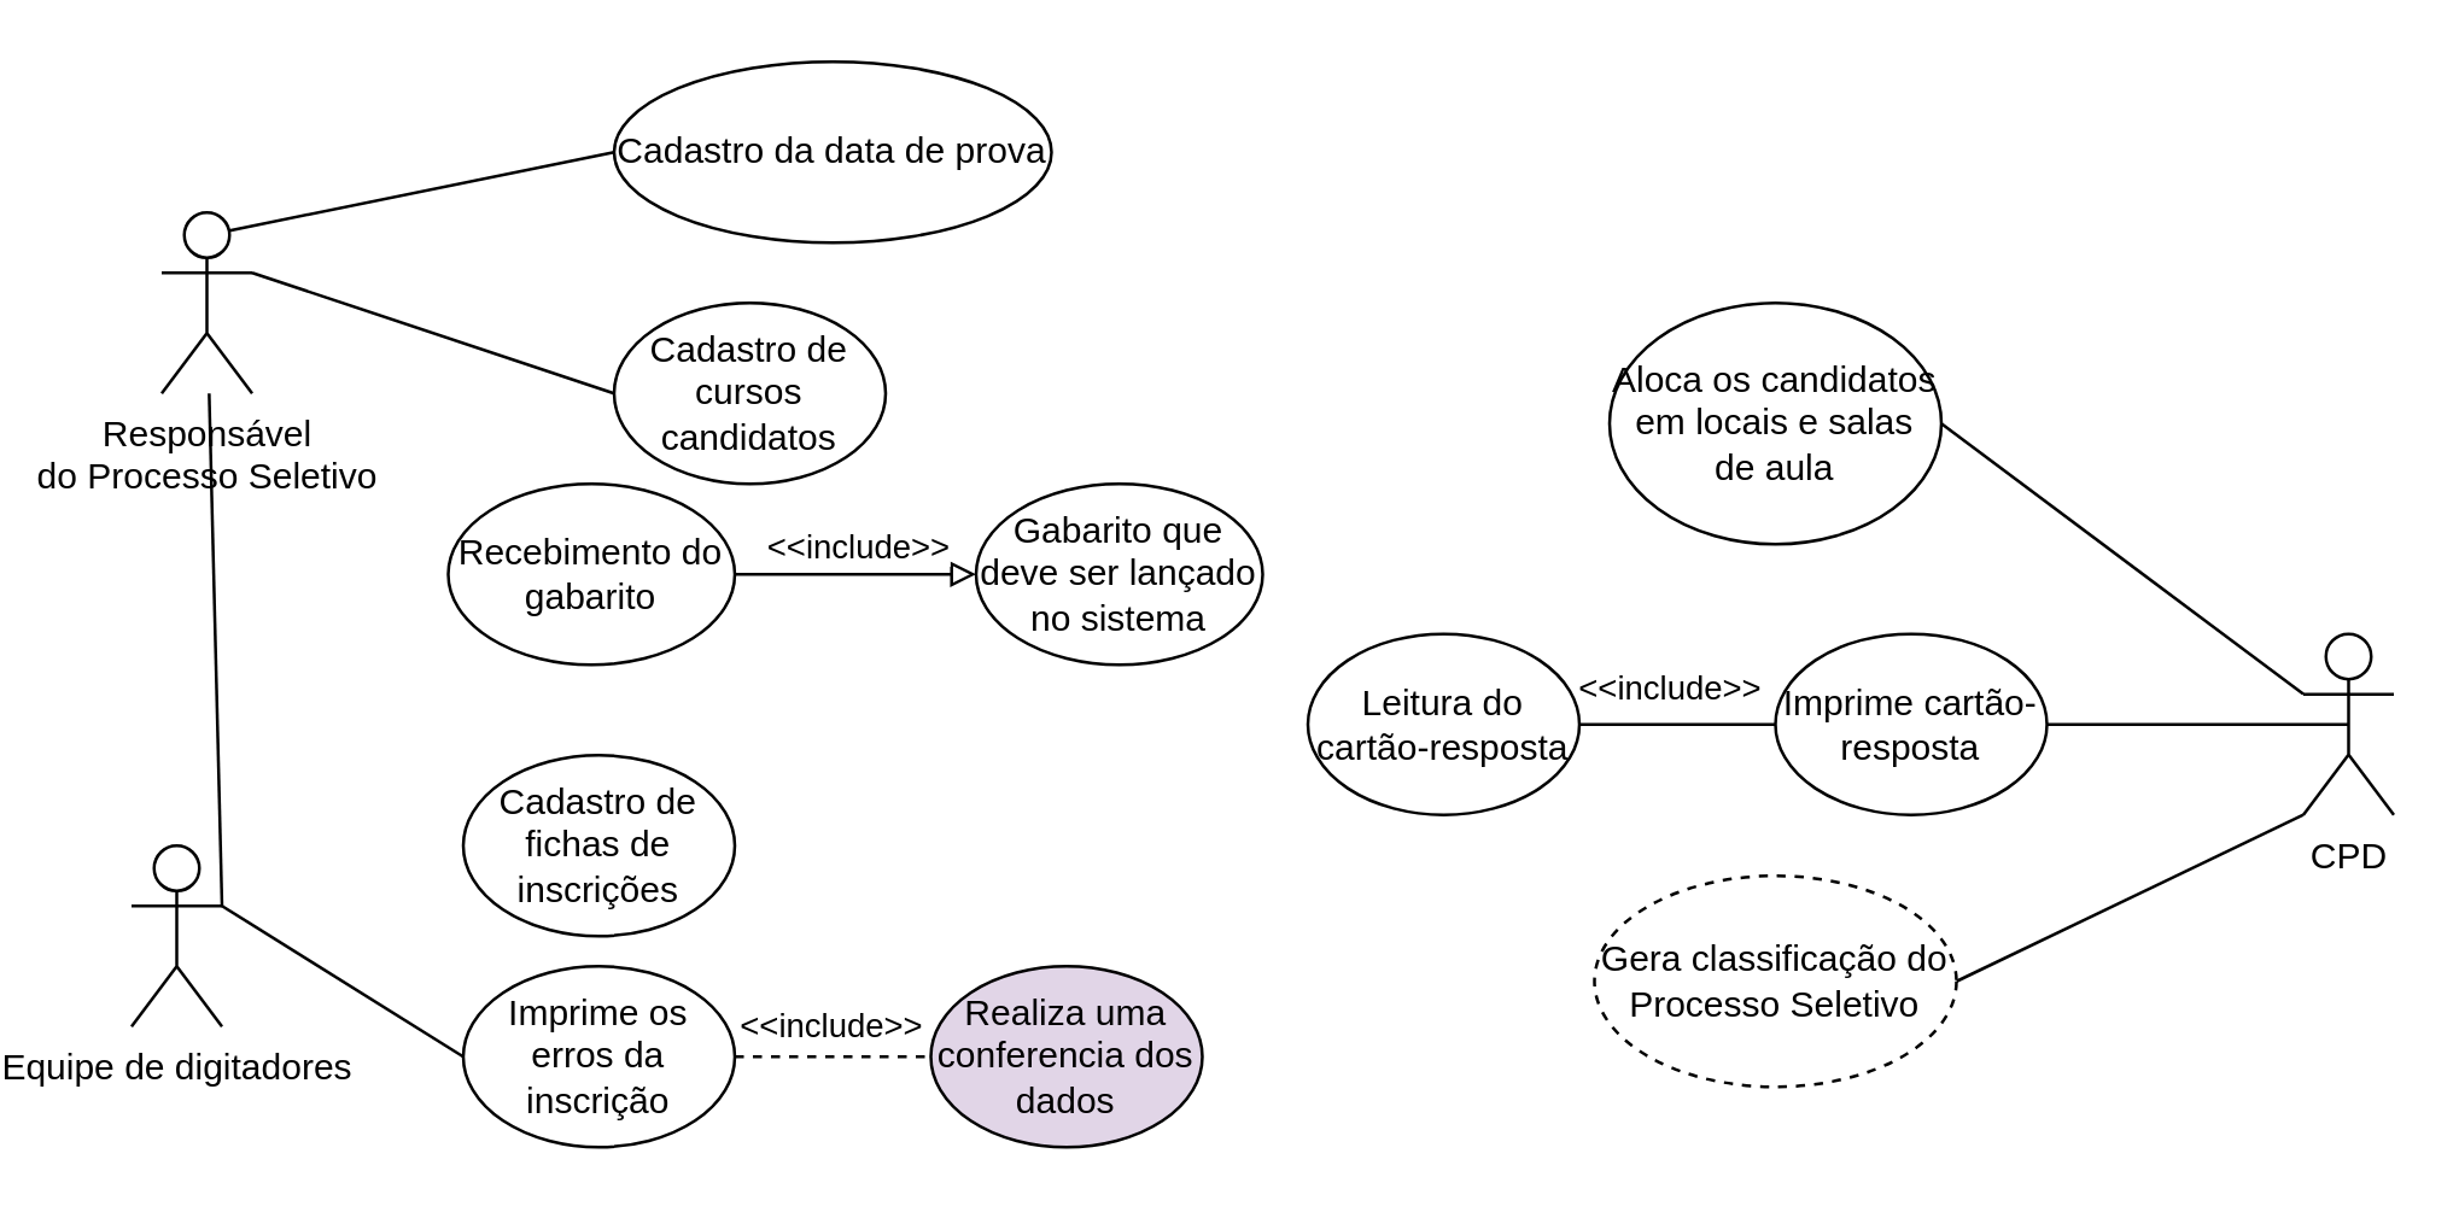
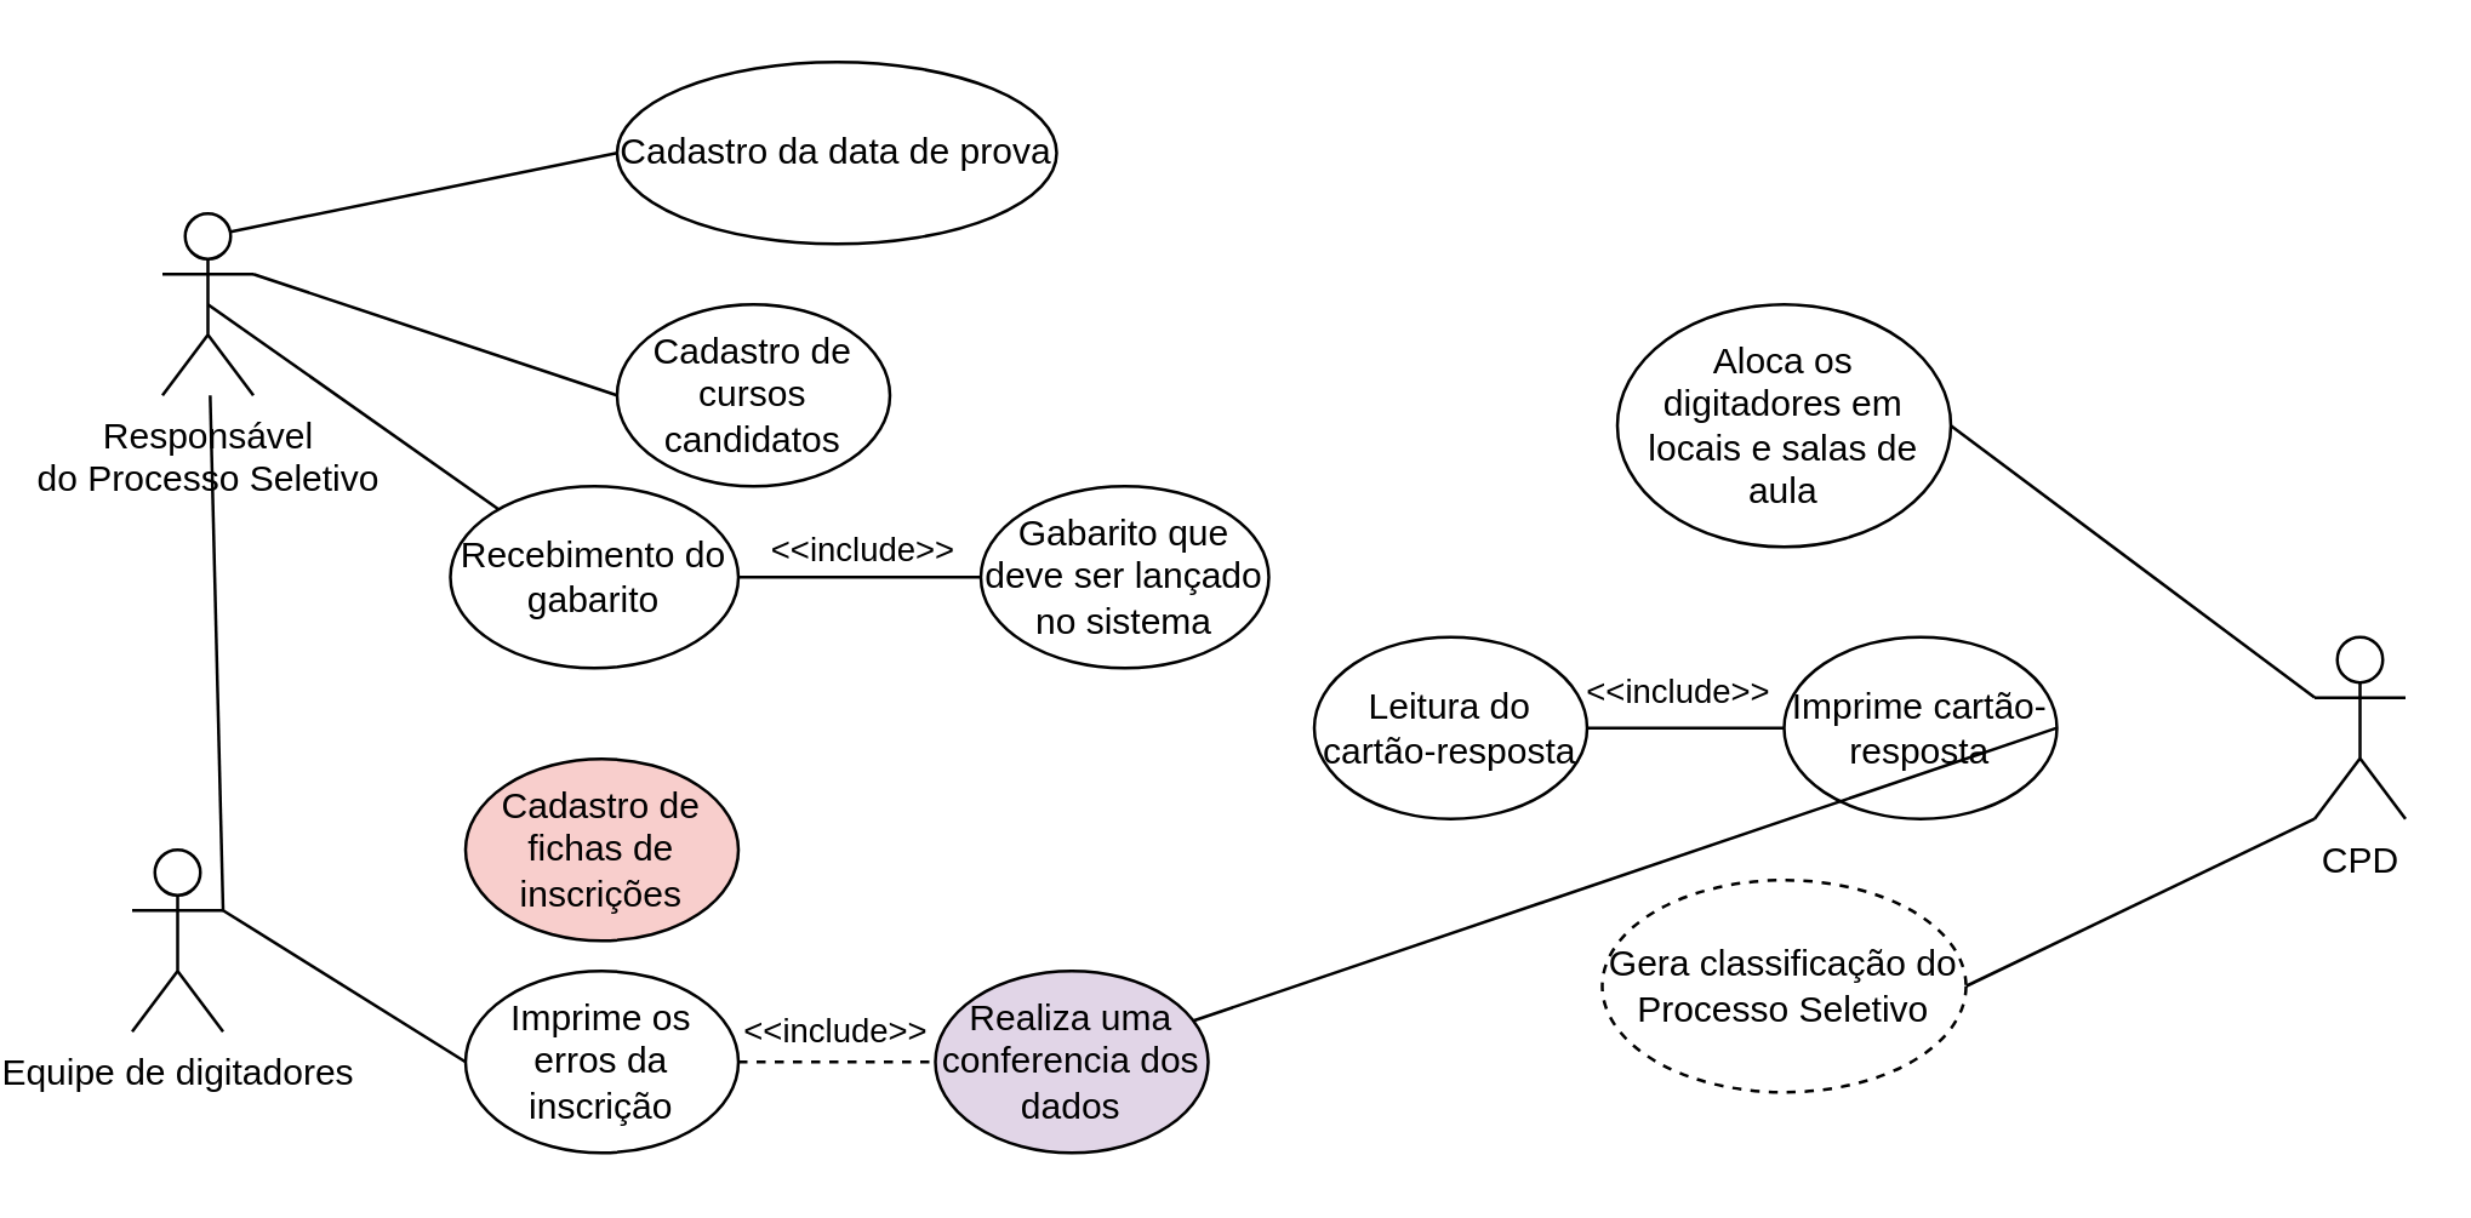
+ <mxCell id="2" style="edgeStyle=none;rounded=0;orthogonalLoop=1;jettySize=auto;html=1;exitX=0.5;exitY=0.5;exitDx=0;exitDy=0;exitPerimeter=0;endArrow=none;endFill=0;" parent="1" source="3" target="25" edge="1"><mxGeometry relative="1" as="geometry" /></mxCell>
- <mxCell id="20" value="Aloca os candidatos em locais e salas de aula" style="ellipse;whiteSpace=wrap;html=1;" parent="1" vertex="1"><mxGeometry x="510" y="100" width="110" height="80" as="geometry" /></mxCell>
+ <mxCell id="20" value="Aloca os digitadores em locais e salas de aula" style="ellipse;whiteSpace=wrap;html=1;" parent="1" vertex="1"><mxGeometry x="510" y="100" width="110" height="80" as="geometry" /></mxCell>
- <mxCell id="23" style="edgeStyle=none;rounded=0;orthogonalLoop=1;jettySize=auto;html=1;exitX=1;exitY=0.5;exitDx=0;exitDy=0;entryX=0;entryY=0.5;entryDx=0;entryDy=0;endArrow=block;endFill=0;" parent="1" source="25" target="27" edge="1"><mxGeometry relative="1" as="geometry" /></mxCell>
+ <mxCell id="23" style="edgeStyle=none;rounded=0;orthogonalLoop=1;jettySize=auto;html=1;exitX=1;exitY=0.5;exitDx=0;exitDy=0;entryX=0;entryY=0.5;entryDx=0;entryDy=0;endArrow=none;endFill=0;" parent="1" source="25" target="27" edge="1"><mxGeometry relative="1" as="geometry" /></mxCell>
- <mxCell id="22" value="" style="endArrow=none;html=1;exitX=1;exitY=0.5;exitDx=0;exitDy=0;entryX=0.5;entryY=0.5;entryDx=0;entryDy=0;entryPerimeter=0;" parent="1" source="19" target="15" edge="1"><mxGeometry width="50" height="50" relative="1" as="geometry"><mxPoint x="610" y="269.75" as="sourcePoint" /><mxPoint x="500" y="239.75" as="targetPoint" /></mxGeometry></mxCell>
+ <mxCell id="22" value="" style="endArrow=none;html=1;exitX=1;exitY=0.5;exitDx=0;exitDy=0;" parent="1" source="19" target="16" edge="1"><mxGeometry width="50" height="50" relative="1" as="geometry"><mxPoint x="610" y="269.75" as="sourcePoint" /><mxPoint x="500" y="239.75" as="targetPoint" /></mxGeometry></mxCell>
- <mxCell id="7" value="Cadastro de fichas de inscrições" style="ellipse;whiteSpace=wrap;html=1;" parent="1" vertex="1"><mxGeometry x="130" y="250" width="90" height="60" as="geometry" /></mxCell>
+ <mxCell id="7" value="Cadastro de fichas de inscrições" style="ellipse;whiteSpace=wrap;html=1;fillColor=#f8cecc;" parent="1" vertex="1"><mxGeometry x="130" y="250" width="90" height="60" as="geometry" /></mxCell>
